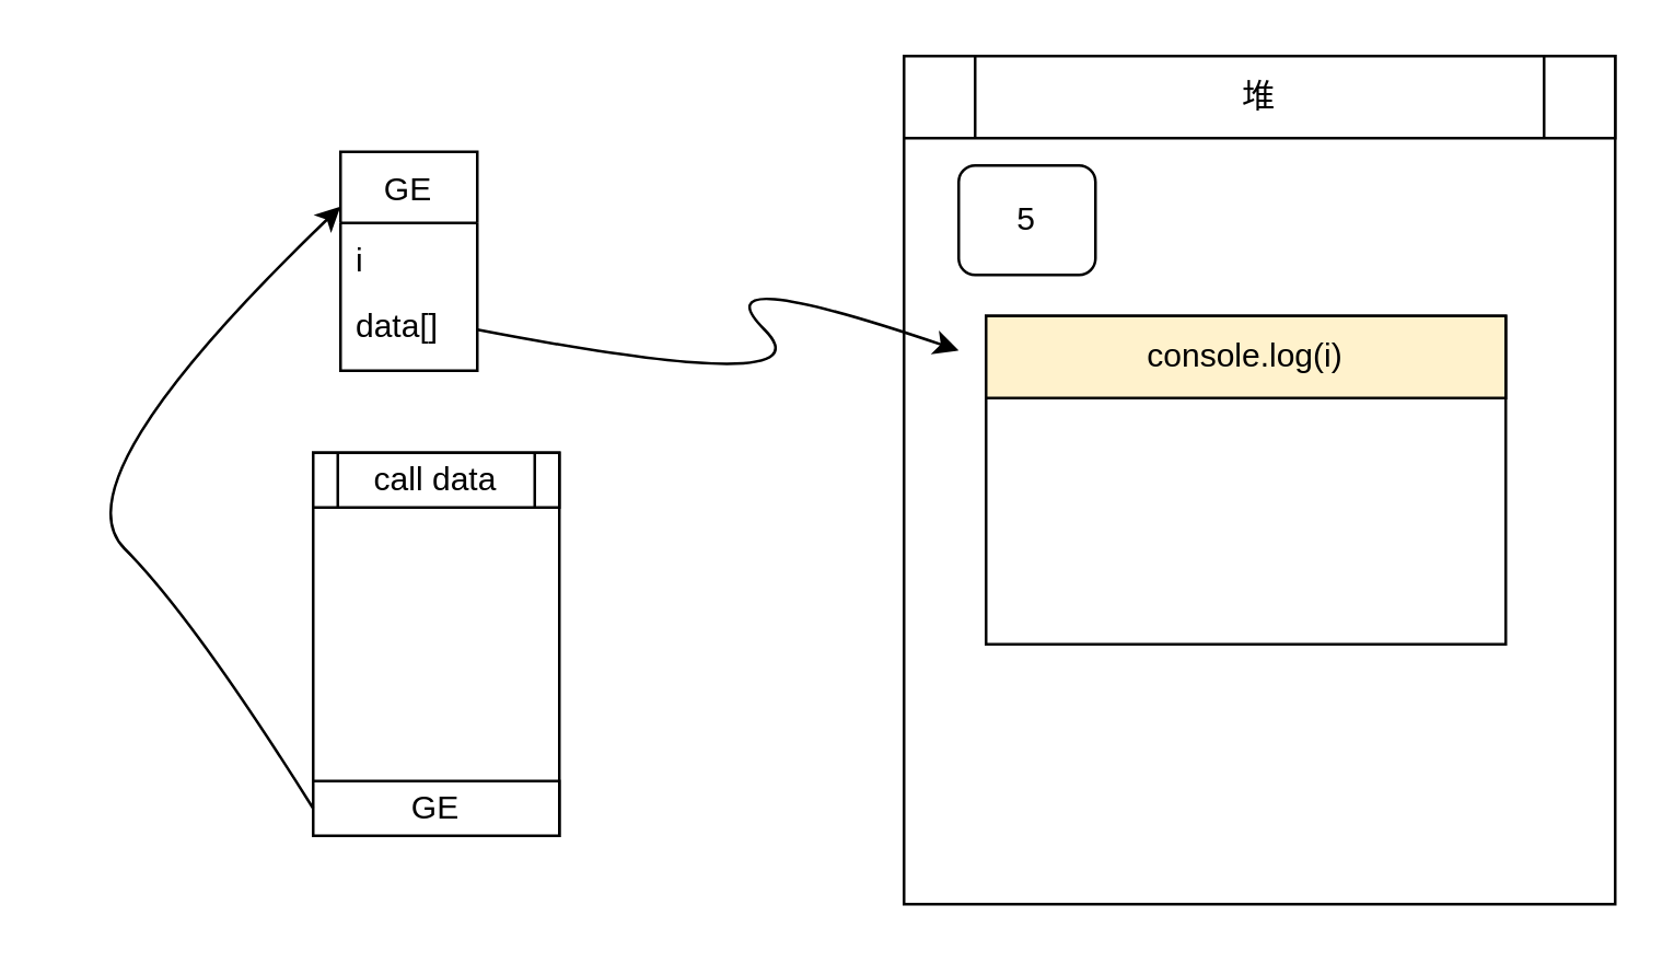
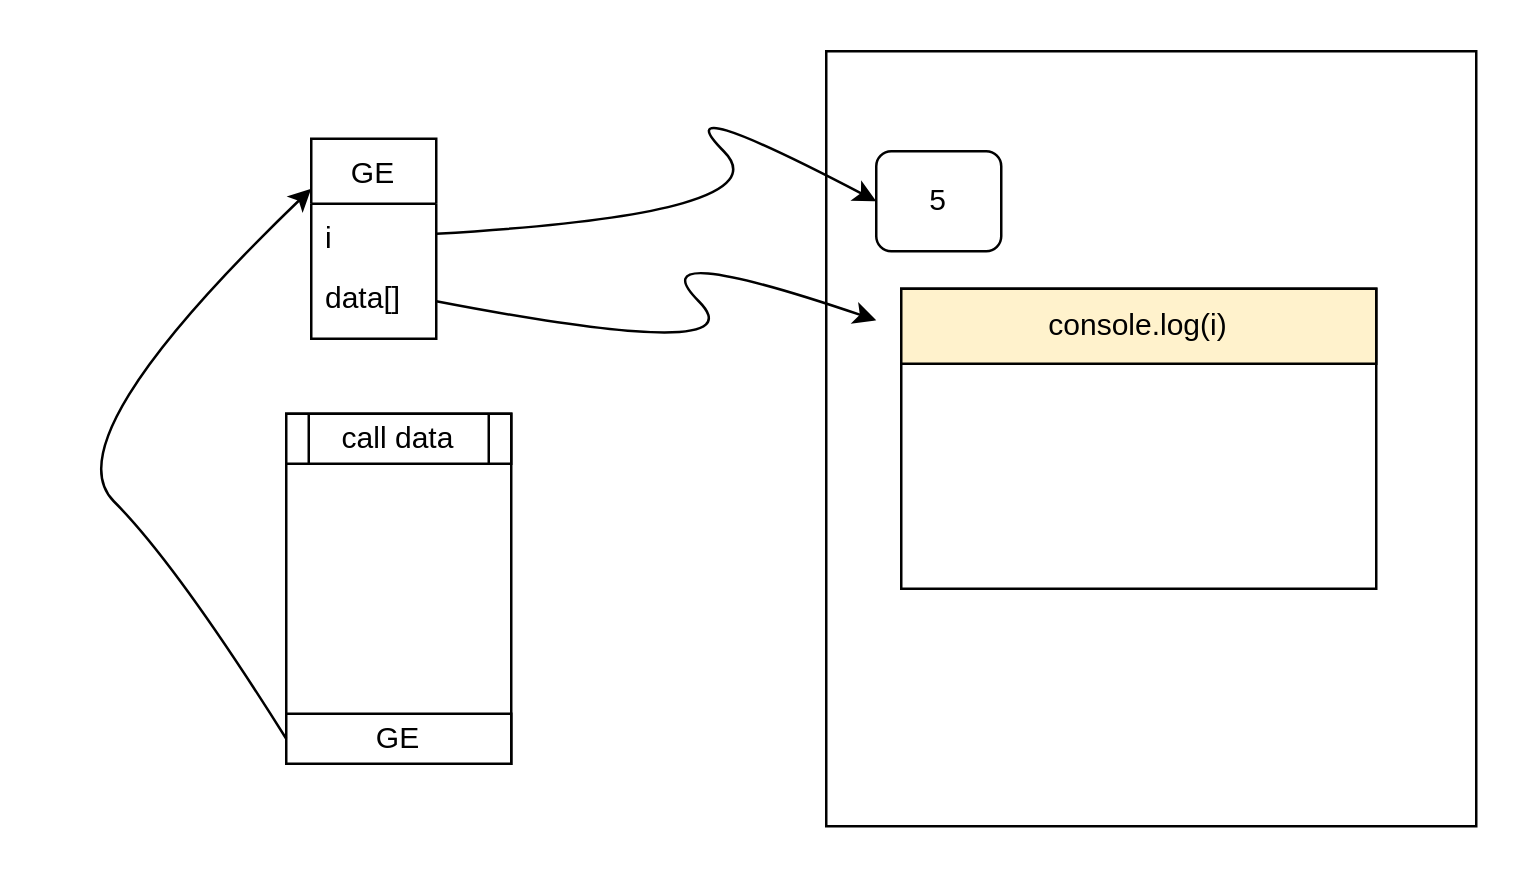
- <mxCell id="5" value="堆" style="shape=process;whiteSpace=wrap;html=1;backgroundOutline=1;" vertex="1" parent="1"><mxGeometry x="330" y="20" width="260" height="30" as="geometry" /></mxCell>
+ <mxCell id="7" value="" style="curved=1;endArrow=classic;html=1;exitX=1;exitY=0.5;exitDx=0;exitDy=0;entryX=0;entryY=0.5;entryDx=0;entryDy=0;" edge="1" parent="1" source="11" target="6"><mxGeometry width="50" height="50" relative="1" as="geometry"><mxPoint x="264" y="85" as="sourcePoint" /><mxPoint x="314" y="35" as="targetPoint" /><Array as="points"><mxPoint x="314" y="85" /><mxPoint x="264" y="35" /></Array></mxGeometry></mxCell>
